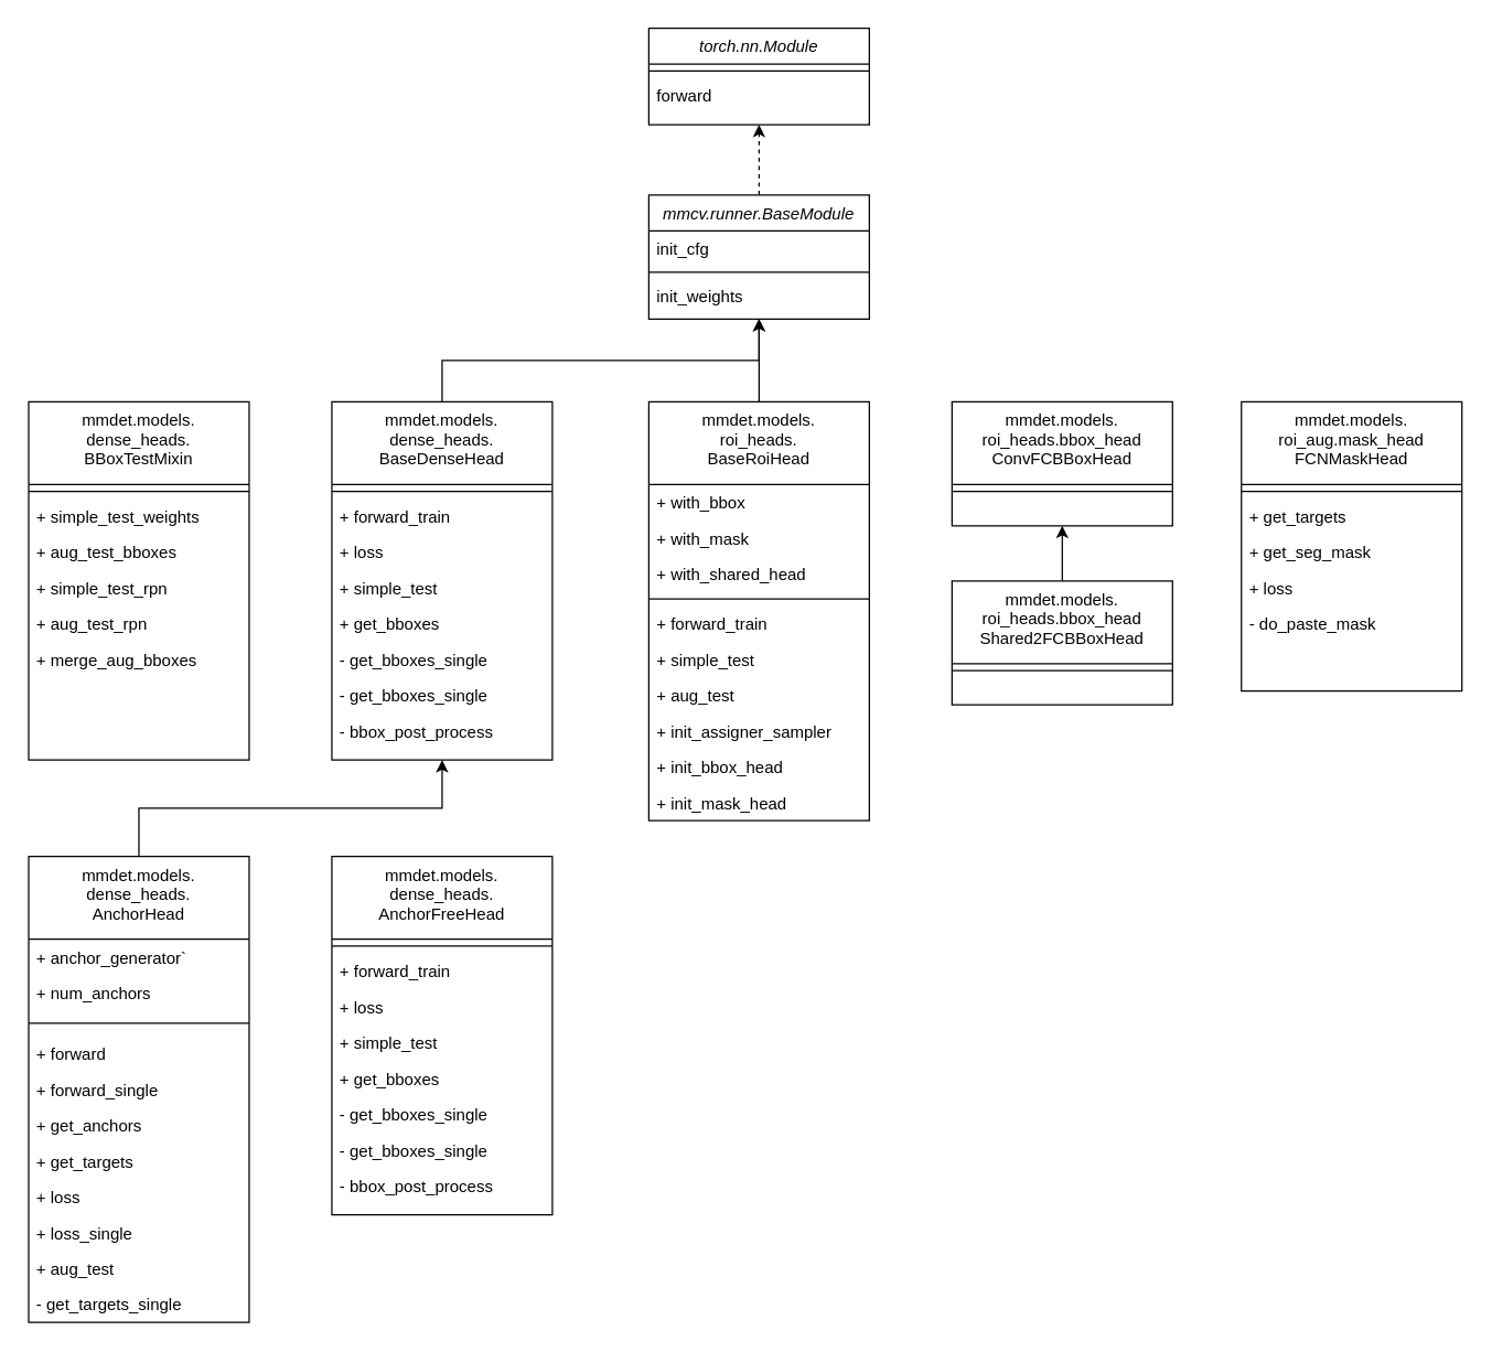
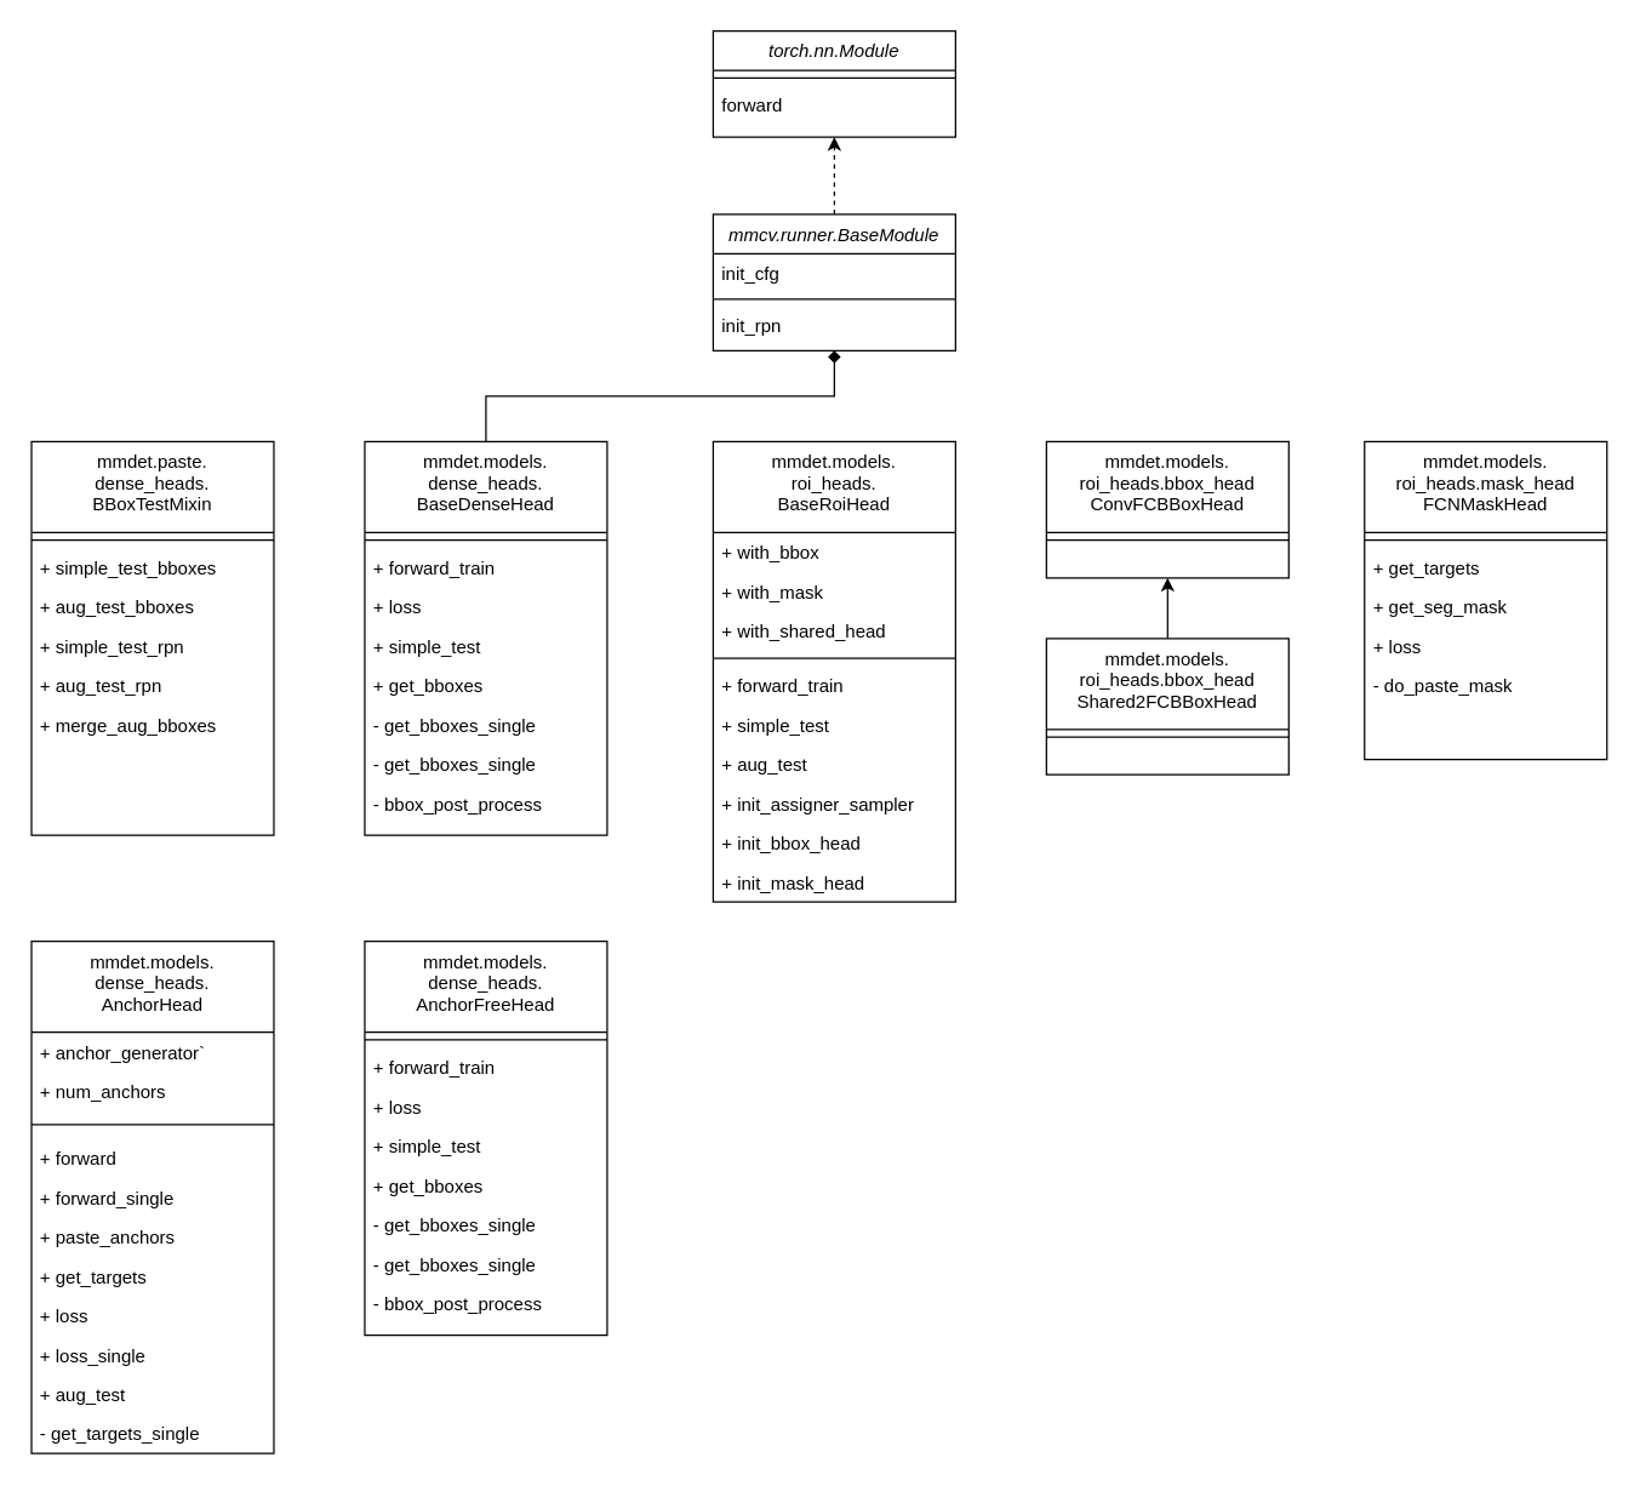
- <mxCell id="19" value="init_weights" style="text;align=left;verticalAlign=top;spacingLeft=4;spacingRight=4;overflow=hidden;rotatable=0;points=[[0,0.5],[1,0.5]];portConstraint=eastwest;" vertex="1" parent="16"><mxGeometry y="60" width="160" height="26" as="geometry" /></mxCell>
+ <mxCell id="19" value="init_rpn" style="text;align=left;verticalAlign=top;spacingLeft=4;spacingRight=4;overflow=hidden;rotatable=0;points=[[0,0.5],[1,0.5]];portConstraint=eastwest;" vertex="1" parent="16"><mxGeometry y="60" width="160" height="26" as="geometry" /></mxCell>
- <mxCell id="5" style="edgeStyle=orthogonalEdgeStyle;rounded=0;orthogonalLoop=1;jettySize=auto;html=1;entryX=0.5;entryY=1;entryDx=0;entryDy=0;" edge="1" parent="1" source="6" target="16"><mxGeometry relative="1" as="geometry"><mxPoint x="330" y="271" as="targetPoint" /><Array as="points"><mxPoint x="320" y="261" /><mxPoint x="550" y="261" /></Array></mxGeometry></mxCell>
+ <mxCell id="5" style="edgeStyle=orthogonalEdgeStyle;rounded=0;orthogonalLoop=1;jettySize=auto;html=1;entryX=0.5;entryY=1;entryDx=0;entryDy=0;endArrow=diamond;" edge="1" parent="1" source="6" target="16"><mxGeometry relative="1" as="geometry"><mxPoint x="330" y="271" as="targetPoint" /><Array as="points"><mxPoint x="320" y="261" /><mxPoint x="550" y="261" /></Array></mxGeometry></mxCell>
- <mxCell id="20" style="edgeStyle=orthogonalEdgeStyle;rounded=0;orthogonalLoop=1;jettySize=auto;html=1;entryX=0.5;entryY=1;entryDx=0;entryDy=0;" edge="1" parent="1" source="21" target="16"><mxGeometry relative="1" as="geometry"><mxPoint x="550" y="241" as="targetPoint" /></mxGeometry></mxCell>
- <mxCell id="64" value="mmdet.models.&#10;dense_heads.&#10;BBoxTestMixin" style="swimlane;fontStyle=0;align=center;verticalAlign=top;childLayout=stackLayout;horizontal=1;startSize=60;horizontalStack=0;resizeParent=1;resizeLast=0;collapsible=1;marginBottom=0;rounded=0;shadow=0;strokeWidth=1;" vertex="1" parent="1"><mxGeometry x="20" y="291" width="160" height="260" as="geometry"><mxRectangle x="100" y="270" width="160" height="60" as="alternateBounds" /></mxGeometry></mxCell>
+ <mxCell id="64" value="mmdet.paste.&#10;dense_heads.&#10;BBoxTestMixin" style="swimlane;fontStyle=0;align=center;verticalAlign=top;childLayout=stackLayout;horizontal=1;startSize=60;horizontalStack=0;resizeParent=1;resizeLast=0;collapsible=1;marginBottom=0;rounded=0;shadow=0;strokeWidth=1;" vertex="1" parent="1"><mxGeometry x="20" y="291" width="160" height="260" as="geometry"><mxRectangle x="100" y="270" width="160" height="60" as="alternateBounds" /></mxGeometry></mxCell>
- <mxCell id="37" value="mmdet.models.&#10;roi_aug.mask_head&#10;FCNMaskHead" style="swimlane;fontStyle=0;align=center;verticalAlign=top;childLayout=stackLayout;horizontal=1;startSize=60;horizontalStack=0;resizeParent=1;resizeLast=0;collapsible=1;marginBottom=0;rounded=0;shadow=0;strokeWidth=1;" vertex="1" parent="1"><mxGeometry x="900" y="291" width="160" height="210" as="geometry"><mxRectangle x="100" y="270" width="160" height="60" as="alternateBounds" /></mxGeometry></mxCell>
+ <mxCell id="37" value="mmdet.models.&#10;roi_heads.mask_head&#10;FCNMaskHead" style="swimlane;fontStyle=0;align=center;verticalAlign=top;childLayout=stackLayout;horizontal=1;startSize=60;horizontalStack=0;resizeParent=1;resizeLast=0;collapsible=1;marginBottom=0;rounded=0;shadow=0;strokeWidth=1;" vertex="1" parent="1"><mxGeometry x="900" y="291" width="160" height="210" as="geometry"><mxRectangle x="100" y="270" width="160" height="60" as="alternateBounds" /></mxGeometry></mxCell>
- <mxCell id="66" value="+ simple_test_weights" style="text;align=left;verticalAlign=top;spacingLeft=4;spacingRight=4;overflow=hidden;rotatable=0;points=[[0,0.5],[1,0.5]];portConstraint=eastwest;" vertex="1" parent="64"><mxGeometry y="70" width="160" height="26" as="geometry" /></mxCell>
+ <mxCell id="66" value="+ simple_test_bboxes" style="text;align=left;verticalAlign=top;spacingLeft=4;spacingRight=4;overflow=hidden;rotatable=0;points=[[0,0.5],[1,0.5]];portConstraint=eastwest;" vertex="1" parent="64"><mxGeometry y="70" width="160" height="26" as="geometry" /></mxCell>
- <mxCell id="71" style="edgeStyle=orthogonalEdgeStyle;rounded=0;orthogonalLoop=1;jettySize=auto;html=1;entryX=0.5;entryY=1;entryDx=0;entryDy=0;exitX=0.5;exitY=0;exitDx=0;exitDy=0;" edge="1" parent="1" source="43" target="6"><mxGeometry relative="1" as="geometry"><mxPoint x="110" y="631" as="sourcePoint" /><mxPoint x="110" y="561" as="targetPoint" /></mxGeometry></mxCell>
- <mxCell id="49" value="+ get_anchors" style="text;align=left;verticalAlign=top;spacingLeft=4;spacingRight=4;overflow=hidden;rotatable=0;points=[[0,0.5],[1,0.5]];portConstraint=eastwest;" vertex="1" parent="43"><mxGeometry y="182" width="160" height="26" as="geometry" /></mxCell>
+ <mxCell id="49" value="+ paste_anchors" style="text;align=left;verticalAlign=top;spacingLeft=4;spacingRight=4;overflow=hidden;rotatable=0;points=[[0,0.5],[1,0.5]];portConstraint=eastwest;" vertex="1" parent="43"><mxGeometry y="182" width="160" height="26" as="geometry" /></mxCell>
